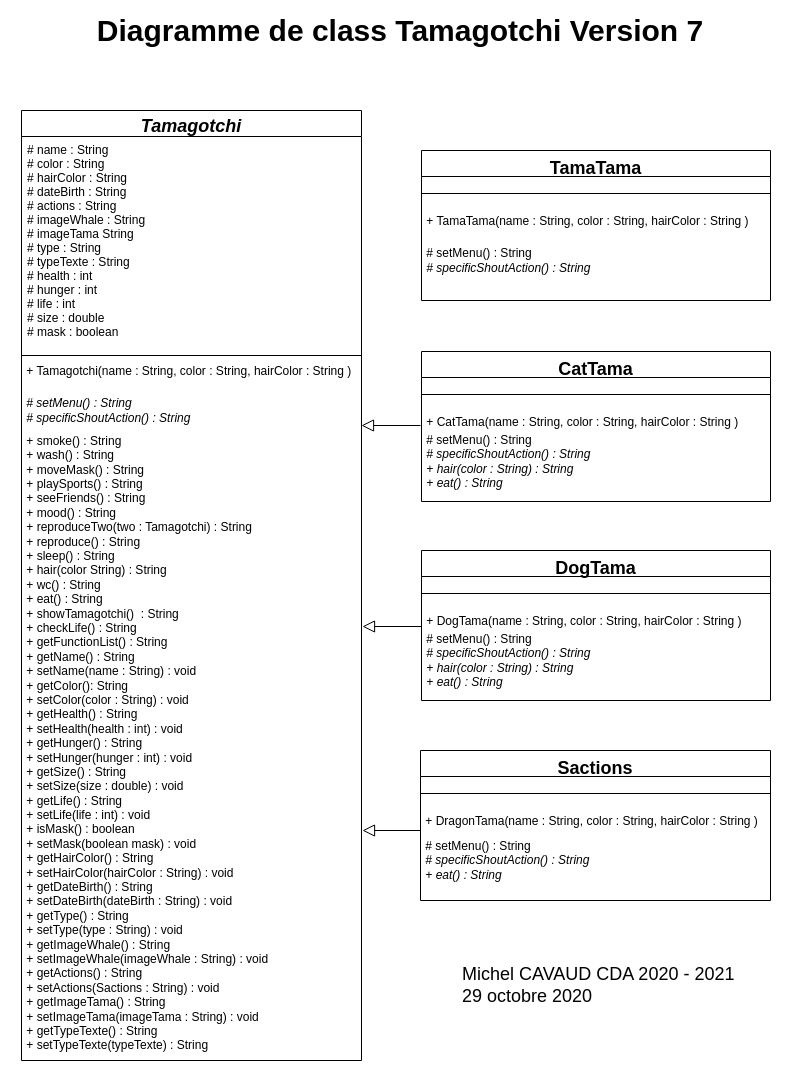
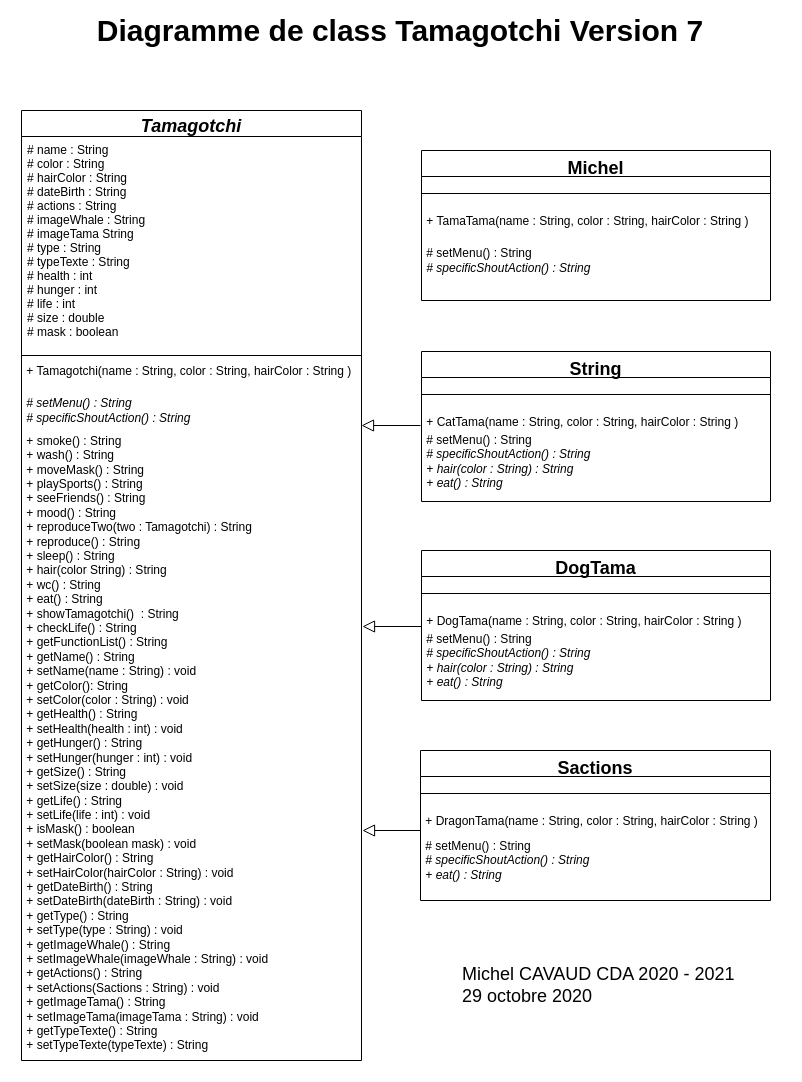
- <mxCell id="21" value="TamaTama" style="swimlane;fontStyle=1;align=center;verticalAlign=top;childLayout=stackLayout;horizontal=1;startSize=26;horizontalStack=0;resizeParent=1;resizeLast=0;collapsible=1;marginBottom=0;rounded=0;shadow=0;strokeWidth=1;fontSize=18;" parent="20" vertex="1"><mxGeometry width="349.0" height="150" as="geometry"><mxRectangle x="340" y="380" width="170" height="26" as="alternateBounds" /></mxGeometry></mxCell>
+ <mxCell id="21" value="Michel" style="swimlane;fontStyle=1;align=center;verticalAlign=top;childLayout=stackLayout;horizontal=1;startSize=26;horizontalStack=0;resizeParent=1;resizeLast=0;collapsible=1;marginBottom=0;rounded=0;shadow=0;strokeWidth=1;fontSize=18;" parent="20" vertex="1"><mxGeometry width="349.0" height="150" as="geometry"><mxRectangle x="340" y="380" width="170" height="26" as="alternateBounds" /></mxGeometry></mxCell>
- <mxCell id="9" value="CatTama" style="swimlane;fontStyle=1;align=center;verticalAlign=top;childLayout=stackLayout;horizontal=1;startSize=26;horizontalStack=0;resizeParent=1;resizeLast=0;collapsible=1;marginBottom=0;rounded=0;shadow=0;strokeWidth=1;fontSize=18;" parent="8" vertex="1"><mxGeometry x="1" width="349" height="150" as="geometry"><mxRectangle x="340" y="380" width="170" height="26" as="alternateBounds" /></mxGeometry></mxCell>
+ <mxCell id="9" value="String" style="swimlane;fontStyle=1;align=center;verticalAlign=top;childLayout=stackLayout;horizontal=1;startSize=26;horizontalStack=0;resizeParent=1;resizeLast=0;collapsible=1;marginBottom=0;rounded=0;shadow=0;strokeWidth=1;fontSize=18;" parent="8" vertex="1"><mxGeometry x="1" width="349" height="150" as="geometry"><mxRectangle x="340" y="380" width="170" height="26" as="alternateBounds" /></mxGeometry></mxCell>
